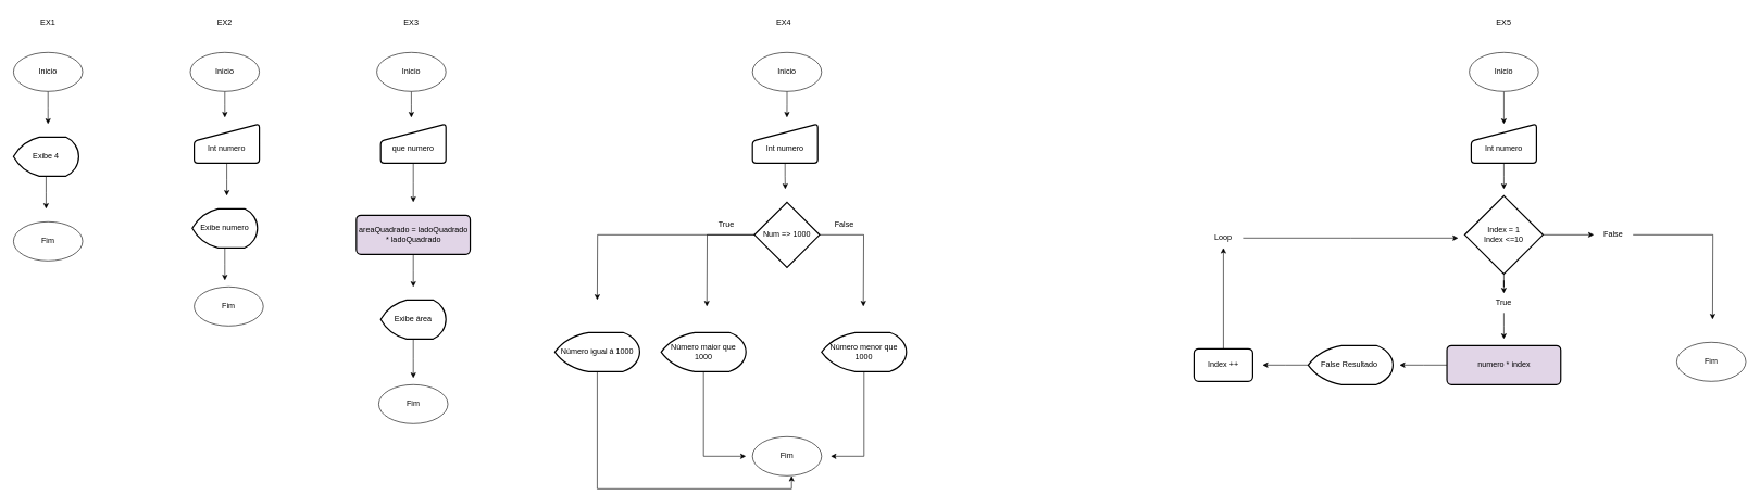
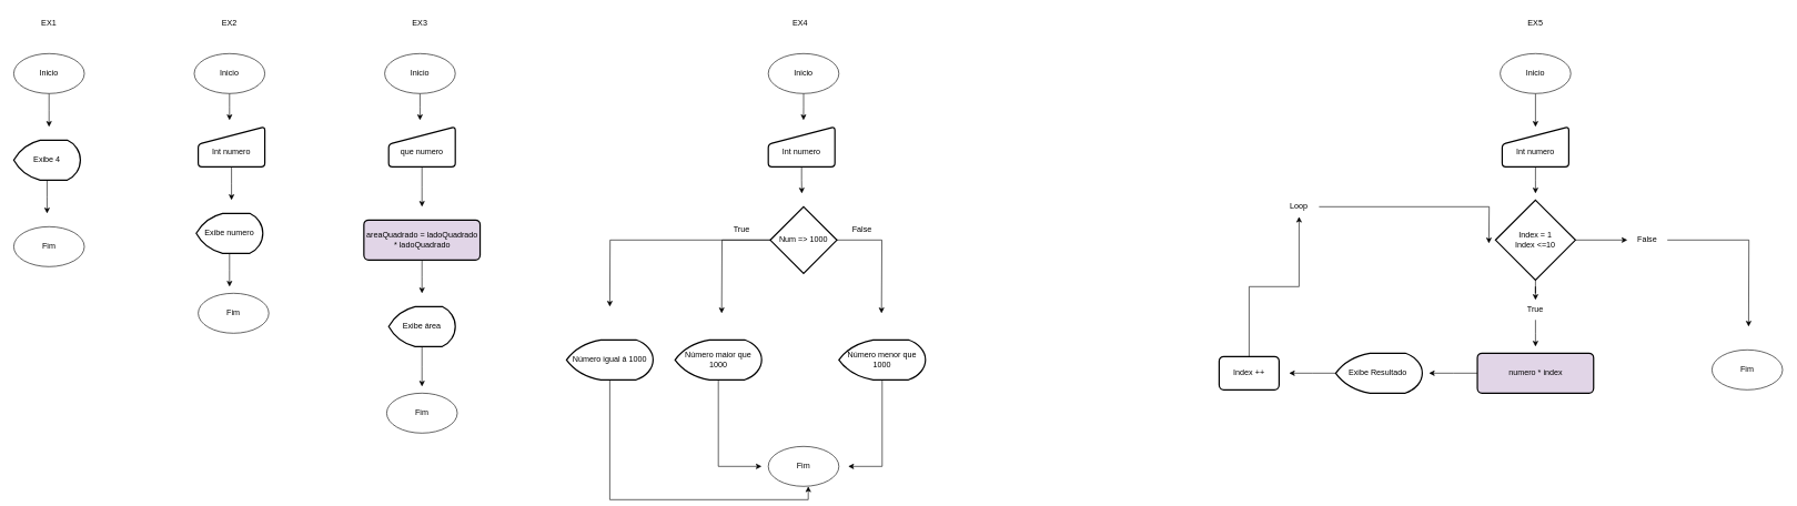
- <mxCell id="56" value="Loop" style="text;html=1;align=center;verticalAlign=middle;whiteSpace=wrap;rounded=0;" vertex="1" parent="1"><mxGeometry x="1845" y="350" width="60" height="30" as="geometry" /></mxCell>
+ <mxCell id="56" value="Loop" style="text;html=1;align=center;verticalAlign=middle;whiteSpace=wrap;rounded=0;" vertex="1" parent="1"><mxGeometry x="1920" y="295" width="60" height="30" as="geometry" /></mxCell>
- <mxCell id="62" value="False Resultado&amp;nbsp;" style="strokeWidth=2;html=1;shape=mxgraph.flowchart.display;whiteSpace=wrap;" vertex="1" parent="1"><mxGeometry x="2005" y="530" width="130" height="60" as="geometry" /></mxCell>
+ <mxCell id="62" value="Exibe Resultado&amp;nbsp;" style="strokeWidth=2;html=1;shape=mxgraph.flowchart.display;whiteSpace=wrap;" vertex="1" parent="1"><mxGeometry x="2005" y="530" width="130" height="60" as="geometry" /></mxCell>
